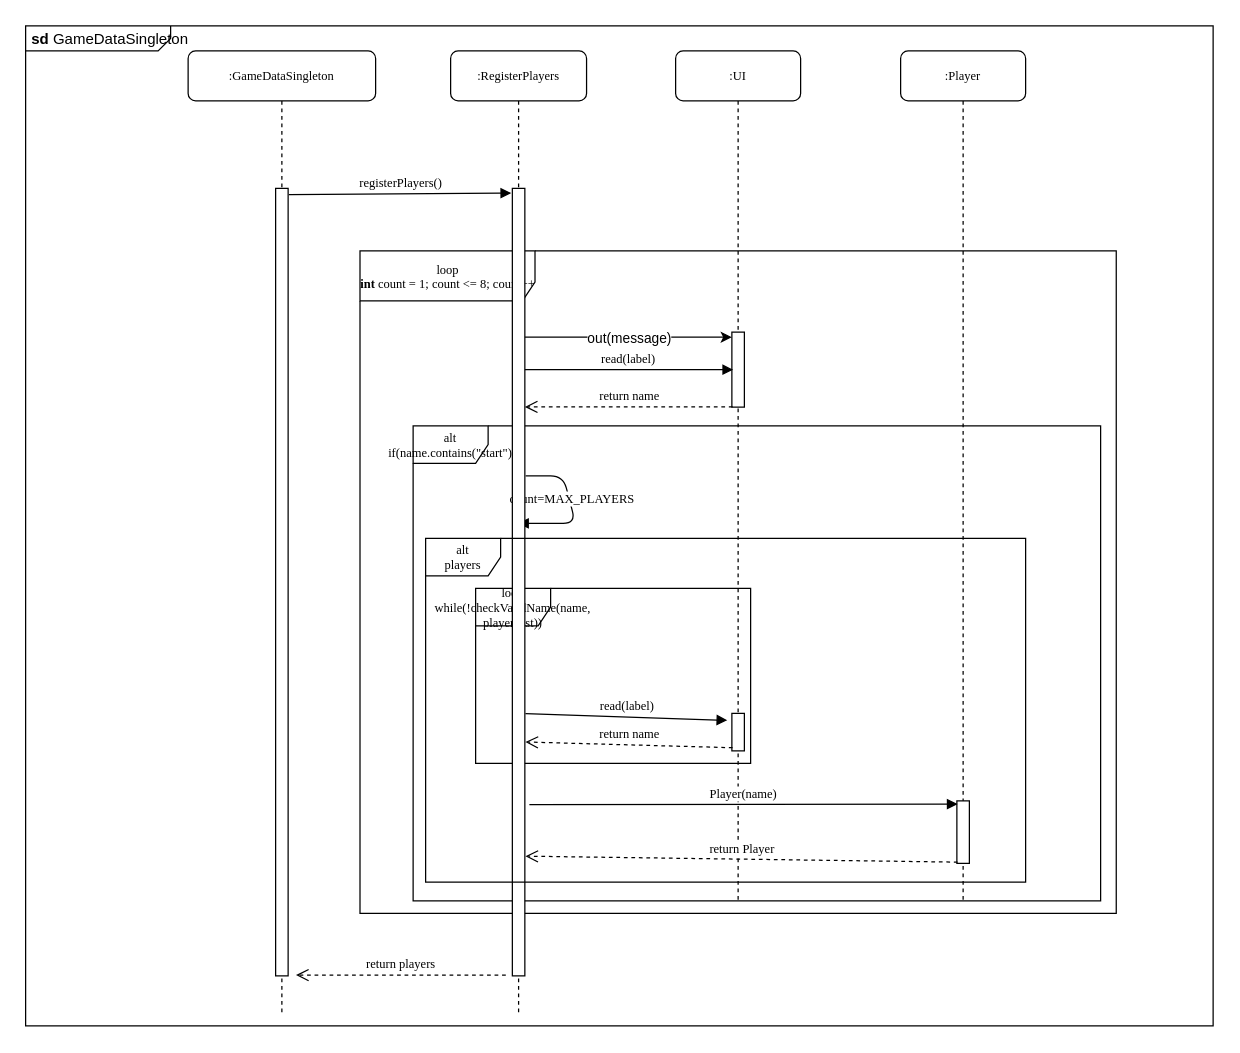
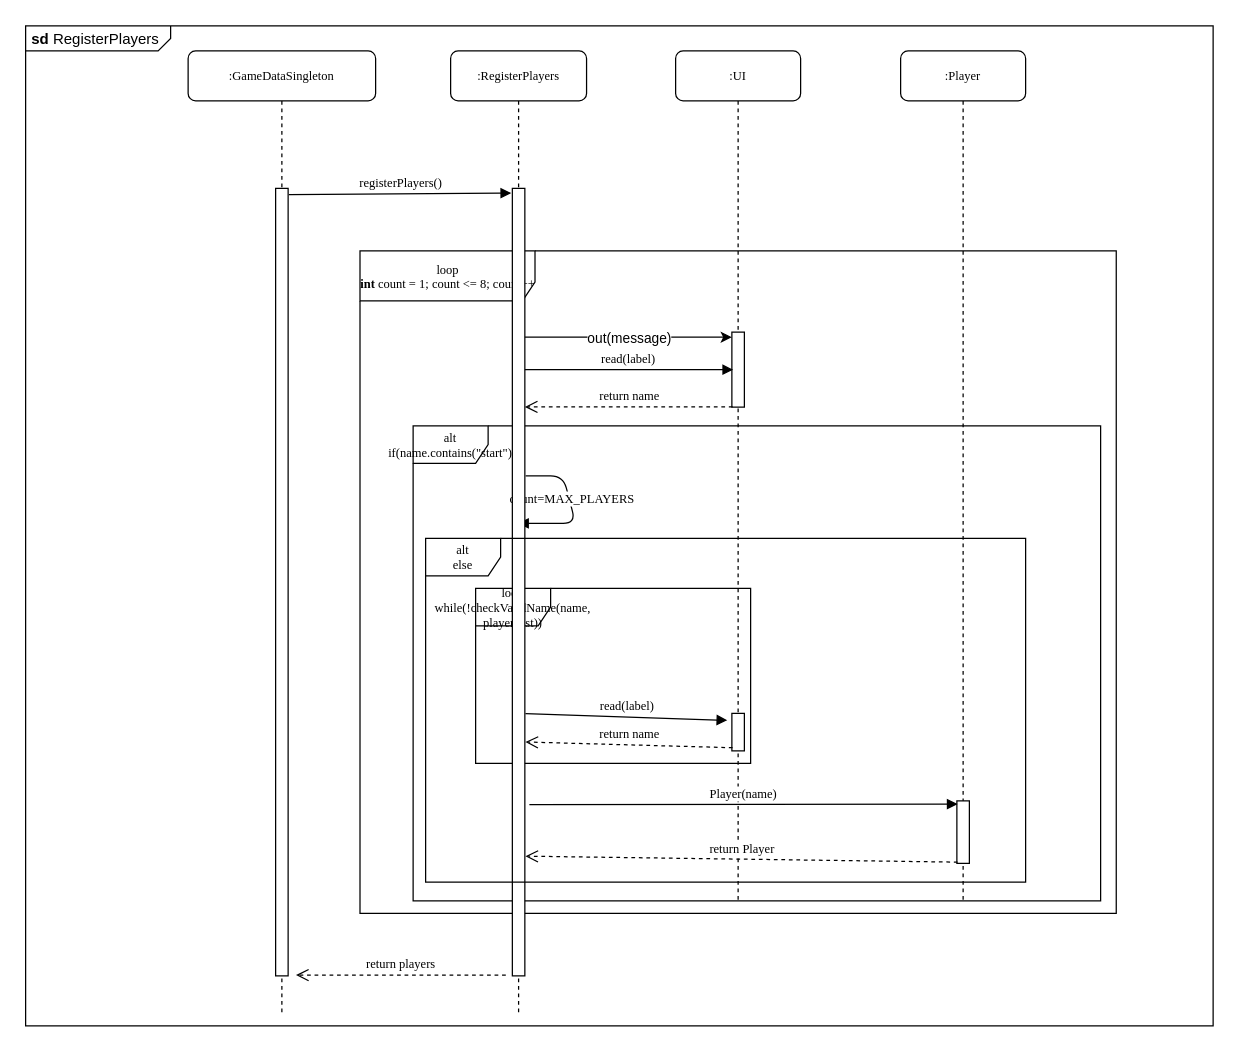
- <mxCell id="2" value="&lt;p style=&quot;margin: 0px ; margin-top: 4px ; margin-left: 5px ; text-align: left&quot;&gt;&lt;b&gt;sd&lt;/b&gt;&amp;nbsp;GameDataSingleton&lt;/p&gt;" style="html=1;shape=mxgraph.sysml.package;overflow=fill;labelX=116.33;align=left;spacingLeft=5;verticalAlign=top;spacingTop=-3;" vertex="1" parent="1"><mxGeometry x="20" y="20" width="950" height="800" as="geometry" /></mxCell>
+ <mxCell id="2" value="&lt;p style=&quot;margin: 0px ; margin-top: 4px ; margin-left: 5px ; text-align: left&quot;&gt;&lt;b&gt;sd&lt;/b&gt;&amp;nbsp;RegisterPlayers&lt;/p&gt;" style="html=1;shape=mxgraph.sysml.package;overflow=fill;labelX=116.33;align=left;spacingLeft=5;verticalAlign=top;spacingTop=-3;" vertex="1" parent="1"><mxGeometry x="20" y="20" width="950" height="800" as="geometry" /></mxCell>
- <mxCell id="24" value="alt&lt;br&gt;players" style="shape=umlFrame;whiteSpace=wrap;html=1;fontFamily=Verdana;fontSize=10;" parent="1" vertex="1"><mxGeometry x="340" y="430" width="480" height="275" as="geometry" /></mxCell>
+ <mxCell id="24" value="alt&lt;br&gt;else" style="shape=umlFrame;whiteSpace=wrap;html=1;fontFamily=Verdana;fontSize=10;" parent="1" vertex="1"><mxGeometry x="340" y="430" width="480" height="275" as="geometry" /></mxCell>
